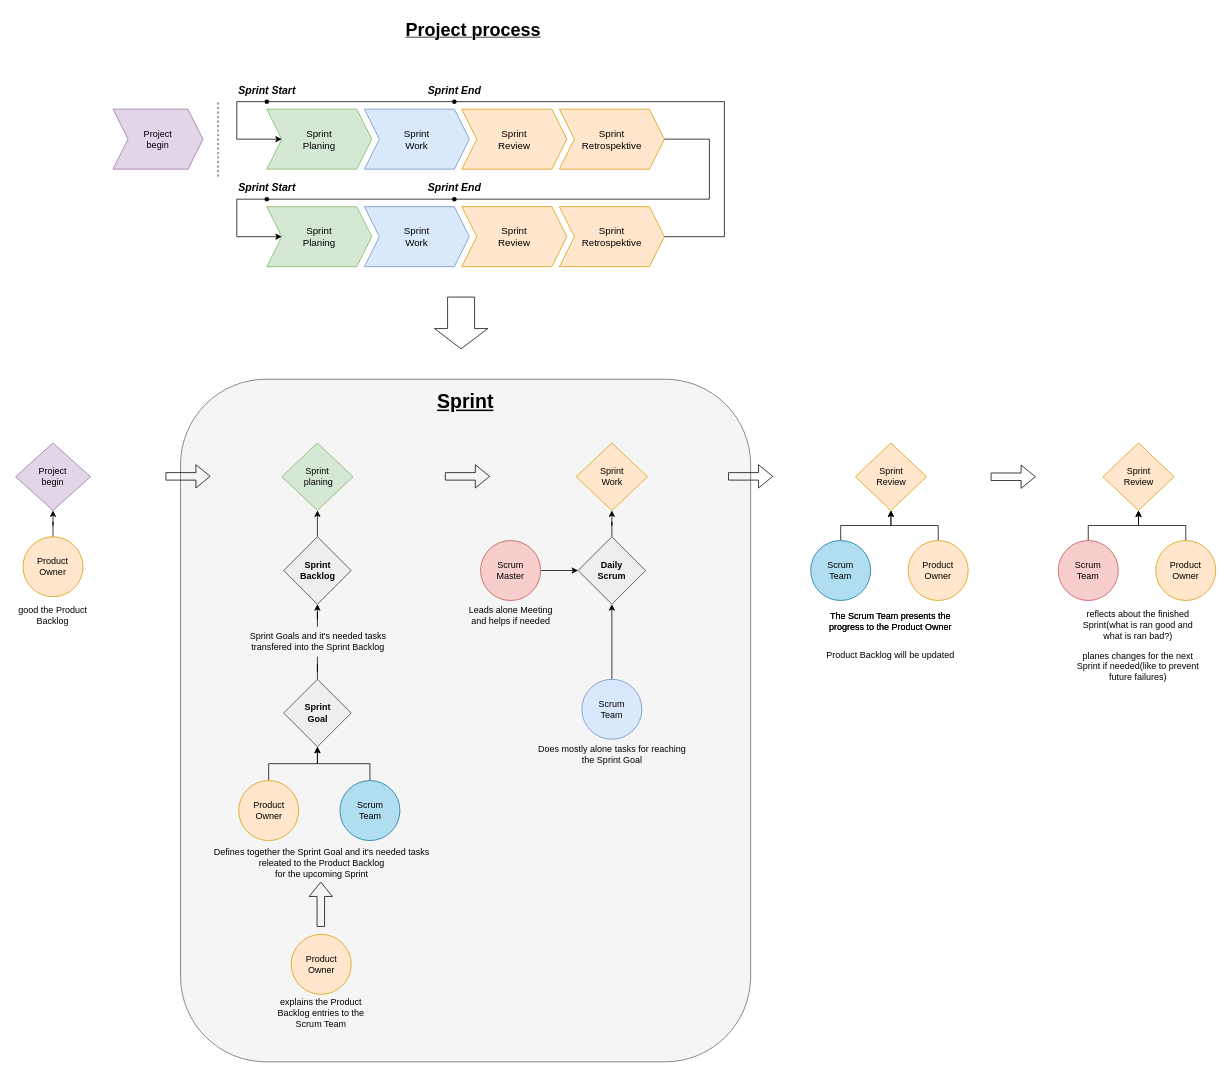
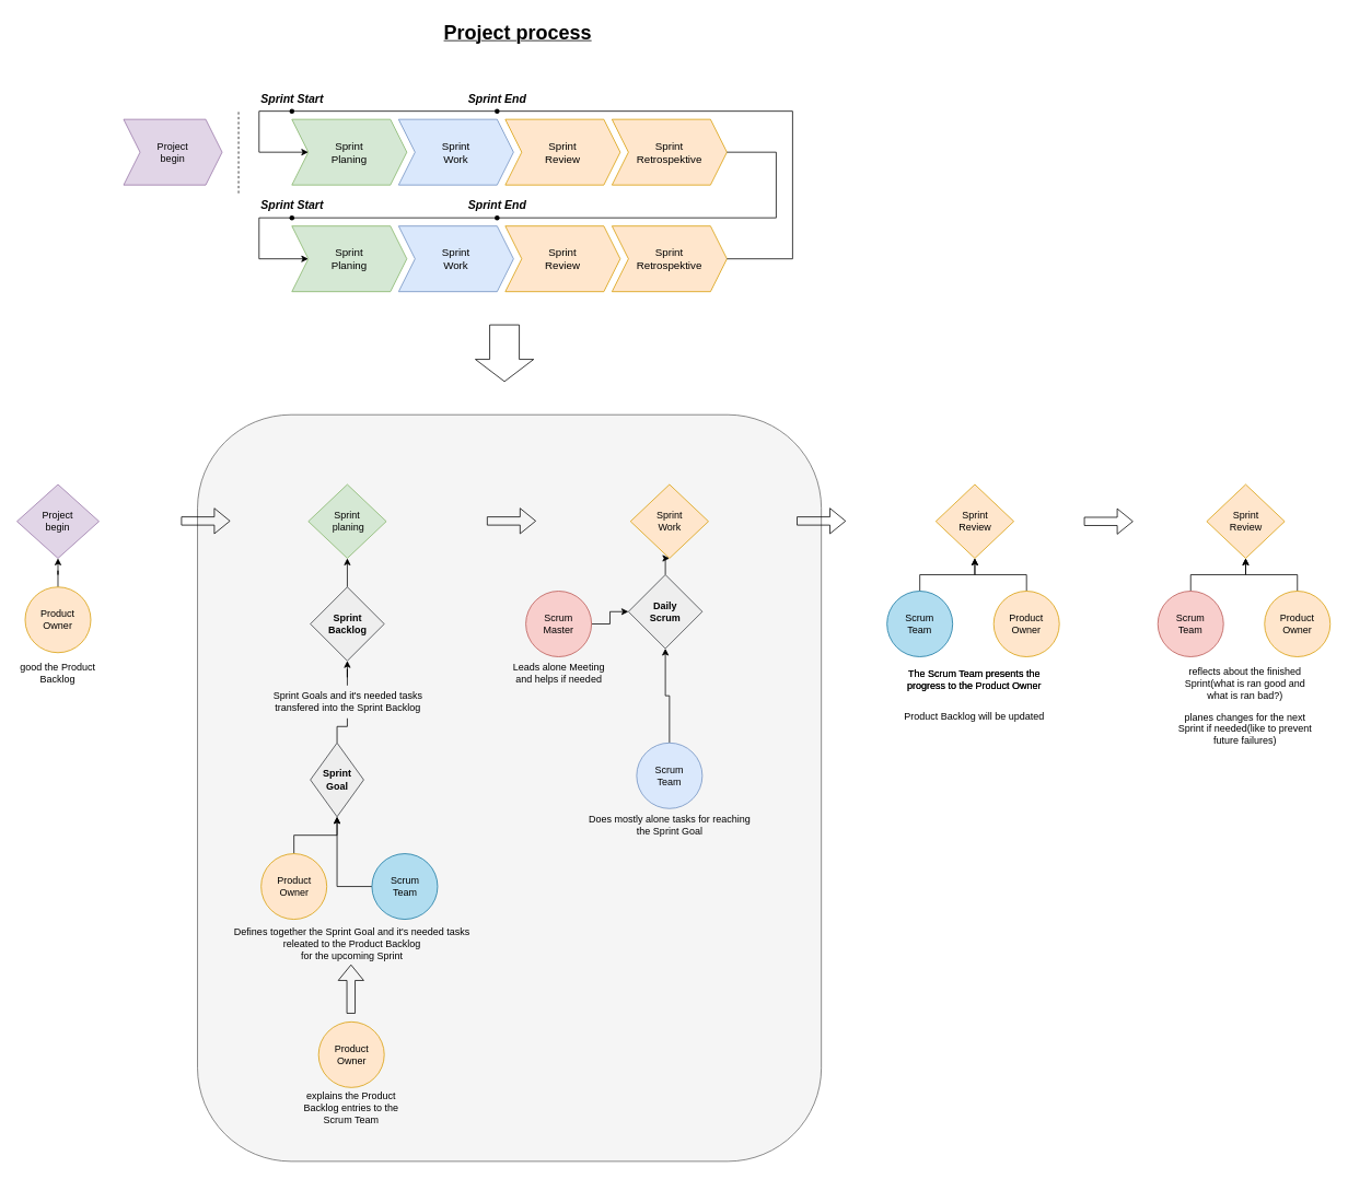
- <mxCell id="65" value="&lt;font style=&quot;font-size: 26px;&quot;&gt;&lt;b&gt;&lt;u&gt;Sprint&lt;/u&gt;&lt;/b&gt;&lt;/font&gt;" style="text;html=1;align=center;verticalAlign=middle;whiteSpace=wrap;rounded=0;" parent="1" vertex="1"><mxGeometry x="590" y="520" width="60" height="30" as="geometry" /></mxCell>
- <mxCell id="58" value="&lt;b&gt;Daily&lt;br&gt;Scrum&lt;br&gt;&lt;/b&gt;" style="rhombus;whiteSpace=wrap;html=1;fillColor=#eeeeee;strokeColor=#36393d;" parent="1" vertex="1"><mxGeometry x="770" y="715" width="90" height="90" as="geometry" /></mxCell>
+ <mxCell id="58" value="&lt;b&gt;Daily&lt;br&gt;Scrum&lt;br&gt;&lt;/b&gt;" style="rhombus;whiteSpace=wrap;html=1;fillColor=#eeeeee;strokeColor=#36393d;" parent="1" vertex="1"><mxGeometry x="765" y="700" width="90" height="90" as="geometry" /></mxCell>
- <mxCell id="40" value="&lt;b&gt;Sprint&lt;br&gt;Goal&lt;/b&gt;" style="rhombus;whiteSpace=wrap;html=1;fillColor=#eeeeee;strokeColor=#36393d;" parent="1" vertex="1"><mxGeometry x="377.5" y="905" width="90" height="90" as="geometry" /></mxCell>
+ <mxCell id="40" value="&lt;b&gt;Sprint&lt;br&gt;Goal&lt;/b&gt;" style="rhombus;whiteSpace=wrap;html=1;fillColor=#eeeeee;strokeColor=#36393d;" parent="1" vertex="1"><mxGeometry x="377.5" y="905" width="65" height="90" as="geometry" /></mxCell>
